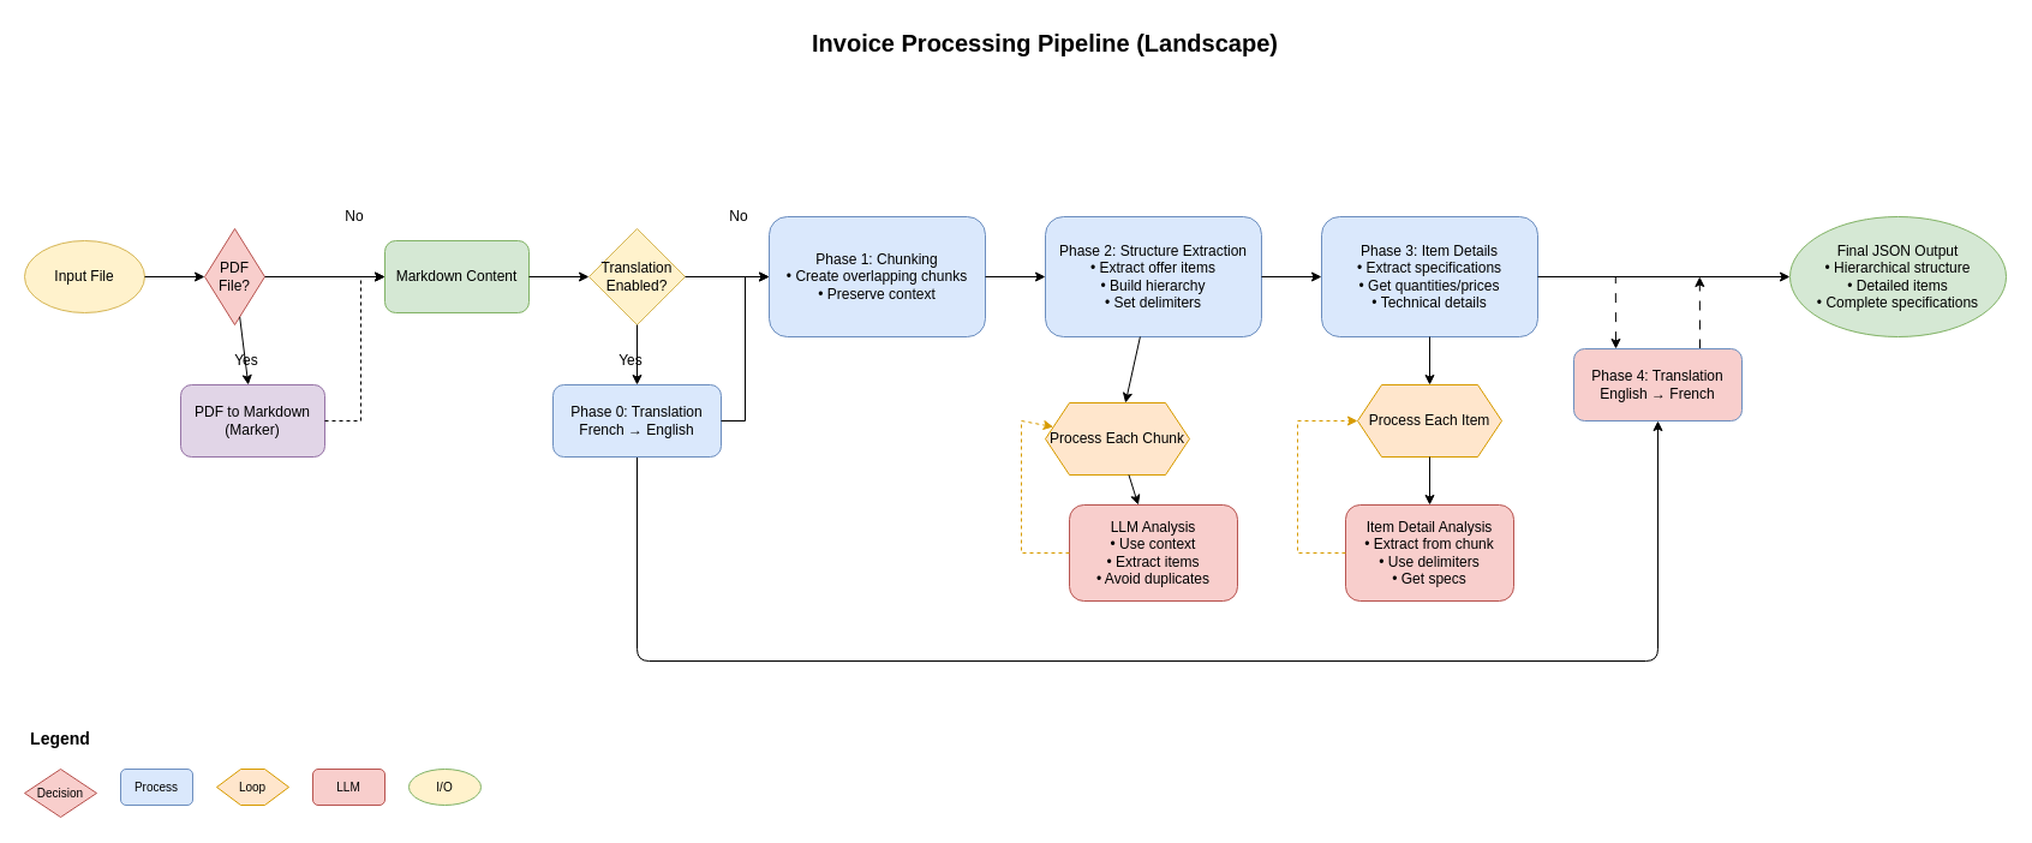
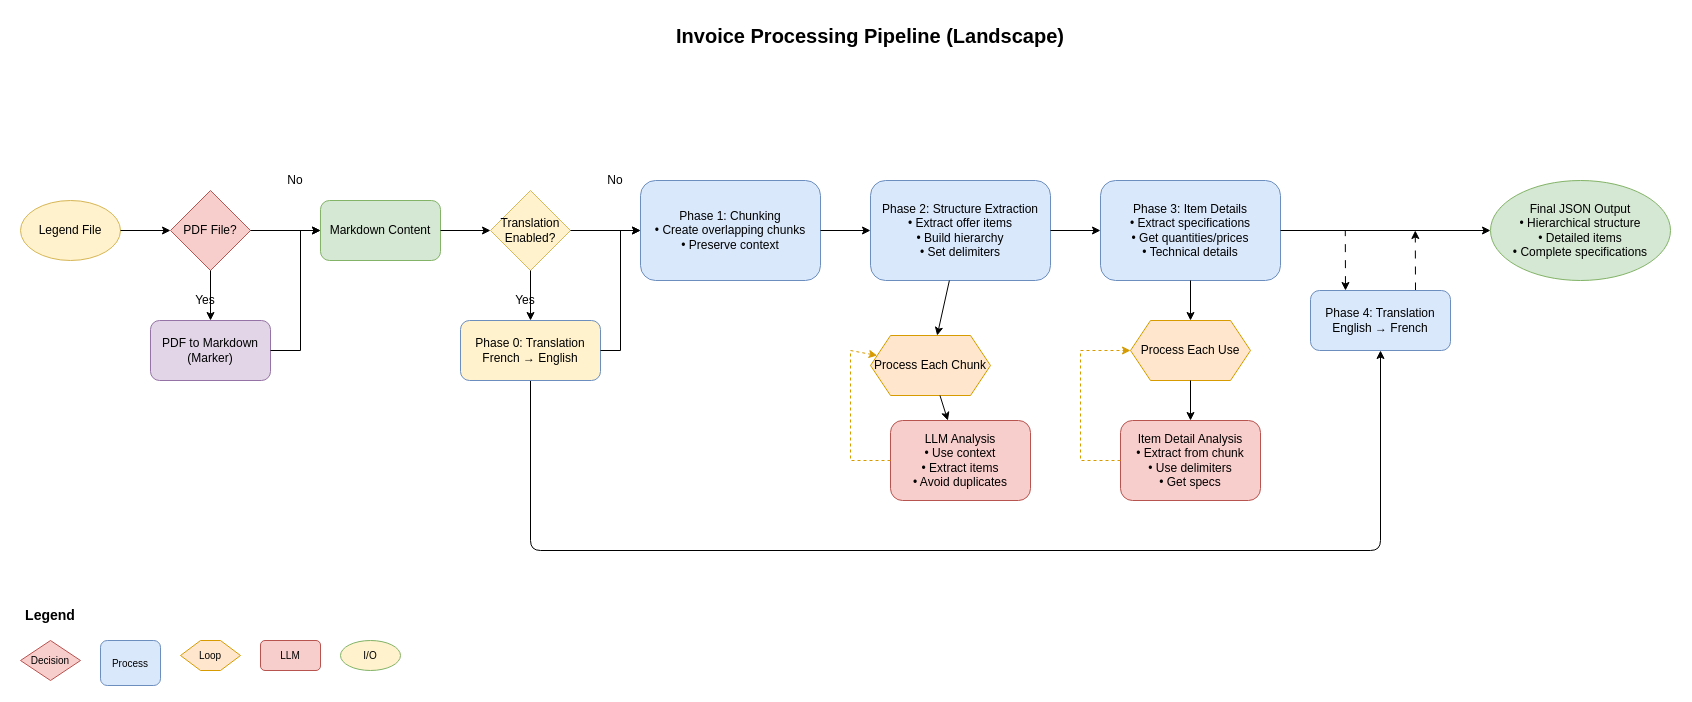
- <mxCell id="3" value="Input File" style="ellipse;whiteSpace=wrap;html=1;fillColor=#fff2cc;strokeColor=#d6b656;" vertex="1" parent="1"><mxGeometry x="20" y="200" width="100" height="60" as="geometry" /></mxCell>
+ <mxCell id="3" value="Legend File" style="ellipse;whiteSpace=wrap;html=1;fillColor=#fff2cc;strokeColor=#d6b656;" vertex="1" parent="1"><mxGeometry x="20" y="200" width="100" height="60" as="geometry" /></mxCell>
- <mxCell id="4" value="PDF File?" style="rhombus;whiteSpace=wrap;html=1;fillColor=#f8cecc;strokeColor=#b85450;" vertex="1" parent="1"><mxGeometry x="170" y="190" width="50" height="80" as="geometry" /></mxCell>
+ <mxCell id="4" value="PDF File?" style="rhombus;whiteSpace=wrap;html=1;fillColor=#f8cecc;strokeColor=#b85450;" vertex="1" parent="1"><mxGeometry x="170" y="190" width="80" height="80" as="geometry" /></mxCell>
- <mxCell id="23" value="" style="endArrow=classic;html=1;rounded=0;dashed=1;" edge="1" parent="1" source="5" target="6"><mxGeometry width="50" height="50" relative="1" as="geometry"><mxPoint x="280" y="350" as="sourcePoint" /><mxPoint x="330" y="300" as="targetPoint" /><Array as="points"><mxPoint x="300" y="350" /><mxPoint x="300" y="230" /></Array></mxGeometry></mxCell>
+ <mxCell id="23" value="" style="endArrow=classic;html=1;rounded=0;" edge="1" parent="1" source="5" target="6"><mxGeometry width="50" height="50" relative="1" as="geometry"><mxPoint x="280" y="350" as="sourcePoint" /><mxPoint x="330" y="300" as="targetPoint" /><Array as="points"><mxPoint x="300" y="350" /><mxPoint x="300" y="230" /></Array></mxGeometry></mxCell>
- <mxCell id="19" value="Phase 4: Translation&#10;English → French" style="rounded=1;whiteSpace=wrap;html=1;fillColor=#f8cecc;strokeColor=#6c8ebf;" vertex="1" parent="1"><mxGeometry x="1310" y="290" width="140" height="60" as="geometry" /></mxCell>
+ <mxCell id="19" value="Phase 4: Translation&#10;English → French" style="rounded=1;whiteSpace=wrap;html=1;fillColor=#dae8fc;strokeColor=#6c8ebf;" vertex="1" parent="1"><mxGeometry x="1310" y="290" width="140" height="60" as="geometry" /></mxCell>
- <mxCell id="9" value="Phase 0: Translation&#10;French → English" style="rounded=1;whiteSpace=wrap;html=1;fillColor=#dae8fc;strokeColor=#6c8ebf;" vertex="1" parent="1"><mxGeometry x="460" y="320" width="140" height="60" as="geometry" /></mxCell>
+ <mxCell id="9" value="Phase 0: Translation&#10;French → English" style="rounded=1;whiteSpace=wrap;html=1;fillColor=#fff2cc;strokeColor=#6c8ebf;" vertex="1" parent="1"><mxGeometry x="460" y="320" width="140" height="60" as="geometry" /></mxCell>
- <mxCell id="15" value="Process Each Item" style="shape=hexagon;perimeter=hexagonPerimeter2;whiteSpace=wrap;html=1;fixedSize=1;fillColor=#ffe6cc;strokeColor=#d79b00;" vertex="1" parent="1"><mxGeometry x="1130" y="320" width="120" height="60" as="geometry" /></mxCell>
+ <mxCell id="15" value="Process Each Use" style="shape=hexagon;perimeter=hexagonPerimeter2;whiteSpace=wrap;html=1;fixedSize=1;fillColor=#ffe6cc;strokeColor=#d79b00;" vertex="1" parent="1"><mxGeometry x="1130" y="320" width="120" height="60" as="geometry" /></mxCell>
- <mxCell id="44" value="Process" style="rounded=1;whiteSpace=wrap;html=1;fillColor=#dae8fc;strokeColor=#6c8ebf;fontSize=10;" vertex="1" parent="1"><mxGeometry x="100" y="640" width="60" height="30" as="geometry" /></mxCell>
+ <mxCell id="44" value="Process" style="rounded=1;whiteSpace=wrap;html=1;fillColor=#dae8fc;strokeColor=#6c8ebf;fontSize=10;" vertex="1" parent="1"><mxGeometry x="100" y="640" width="60" height="45" as="geometry" /></mxCell>
